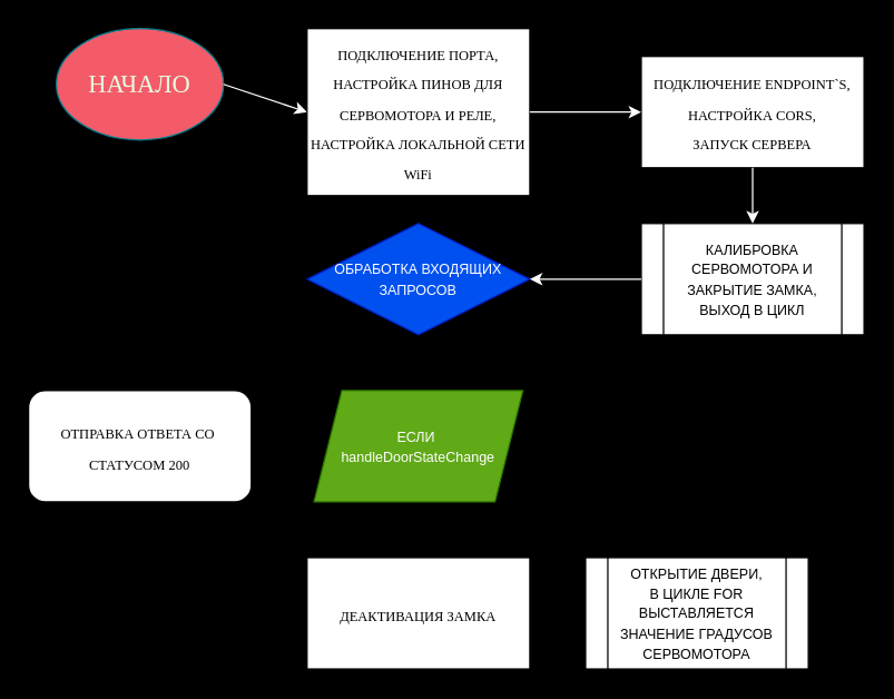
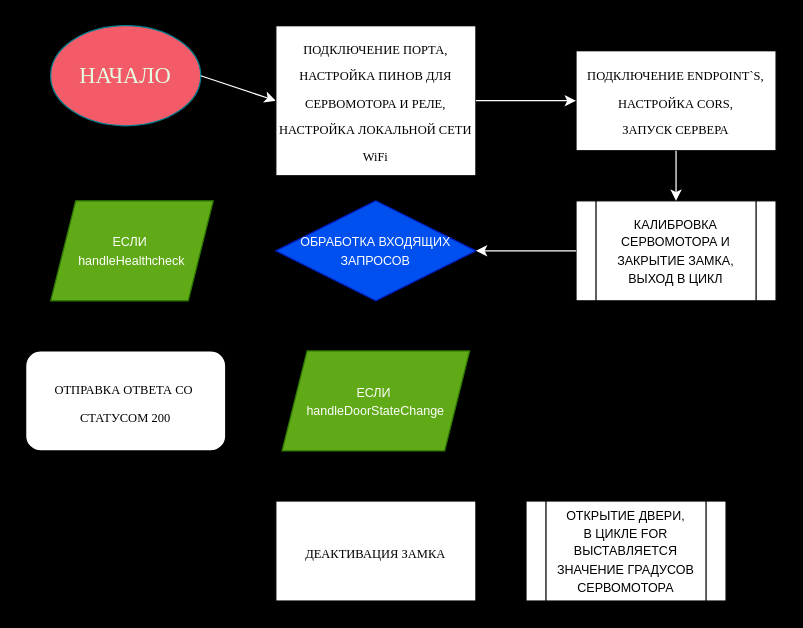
+ <mxCell id="11" value="&lt;font size=&quot;1&quot;&gt;ЕСЛИ&amp;nbsp;&lt;br&gt;handleHealthcheck&lt;/font&gt;" style="shape=parallelogram;perimeter=parallelogramPerimeter;whiteSpace=wrap;html=1;fixedSize=1;strokeColor=#2D7600;fontColor=#ffffff;fillColor=#60a917;" vertex="1" parent="1"><mxGeometry x="40" y="160" width="130" height="80" as="geometry" /></mxCell>
